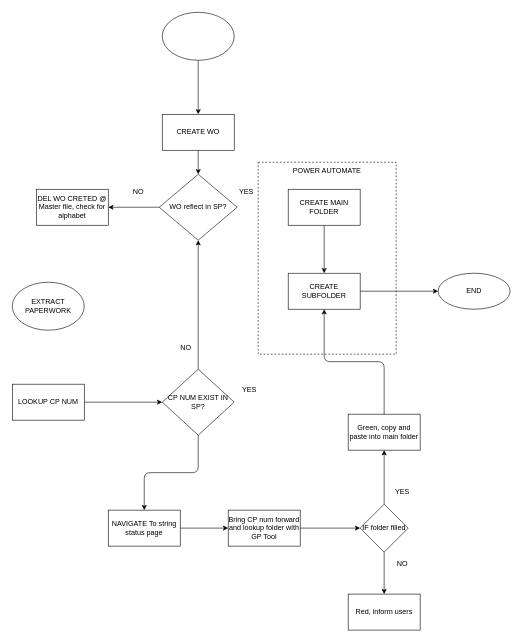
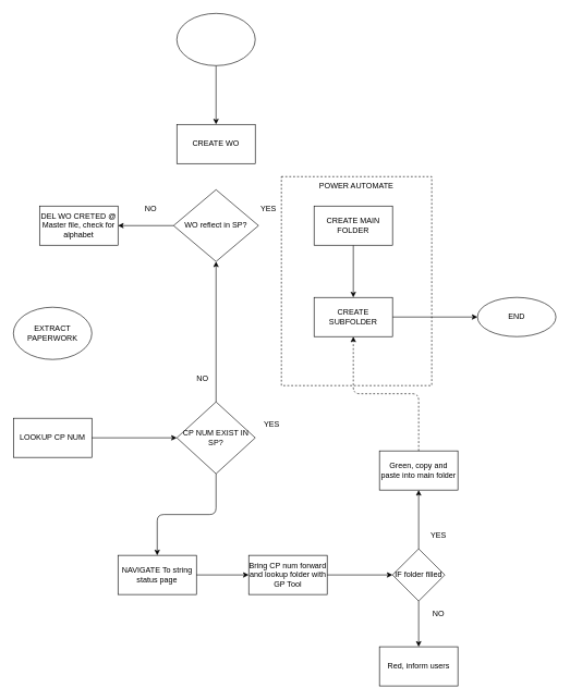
- <mxCell id="5" value="" style="edgeStyle=none;html=1;" edge="1" parent="1" source="6" target="8"><mxGeometry relative="1" as="geometry" /></mxCell>
- <mxCell id="32" style="edgeStyle=orthogonalEdgeStyle;html=1;" edge="1" parent="1" source="33" target="15"><mxGeometry relative="1" as="geometry" /></mxCell>
+ <mxCell id="32" style="edgeStyle=orthogonalEdgeStyle;html=1;dashed=1;" edge="1" parent="1" source="33" target="15"><mxGeometry relative="1" as="geometry" /></mxCell>
